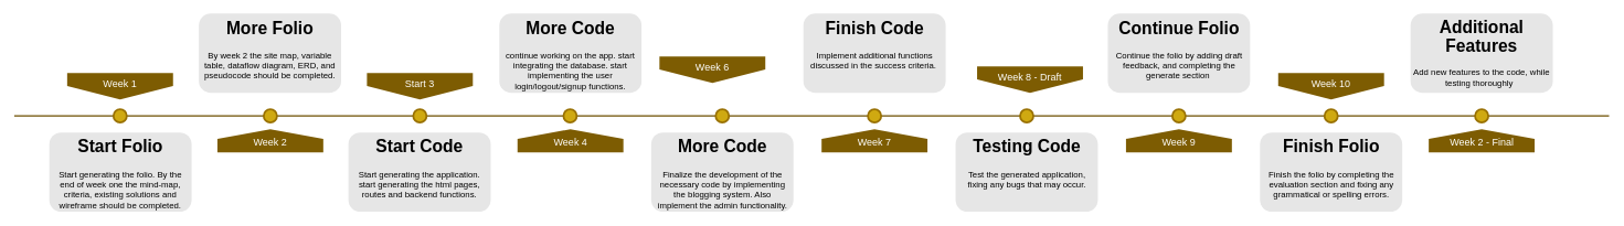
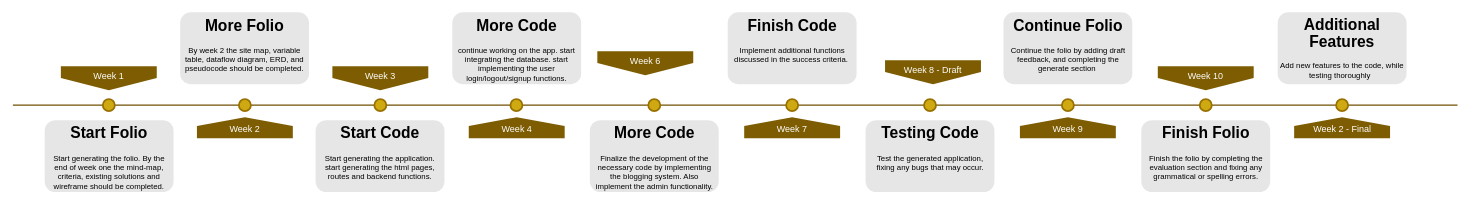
- <mxCell id="4" value="&lt;span&gt;Start 3&lt;/span&gt;" style="shape=offPageConnector;whiteSpace=wrap;html=1;fillColor=#7D5C02;fontSize=15;fontColor=#FFFFFF;size=0.509;verticalAlign=top;strokeColor=none;" parent="1" vertex="1"><mxGeometry x="553" y="110" width="160" height="40" as="geometry" /></mxCell>
+ <mxCell id="4" value="&lt;span&gt;Week 3&lt;/span&gt;" style="shape=offPageConnector;whiteSpace=wrap;html=1;fillColor=#7D5C02;fontSize=15;fontColor=#FFFFFF;size=0.509;verticalAlign=top;strokeColor=none;" parent="1" vertex="1"><mxGeometry x="553" y="110" width="160" height="40" as="geometry" /></mxCell>
